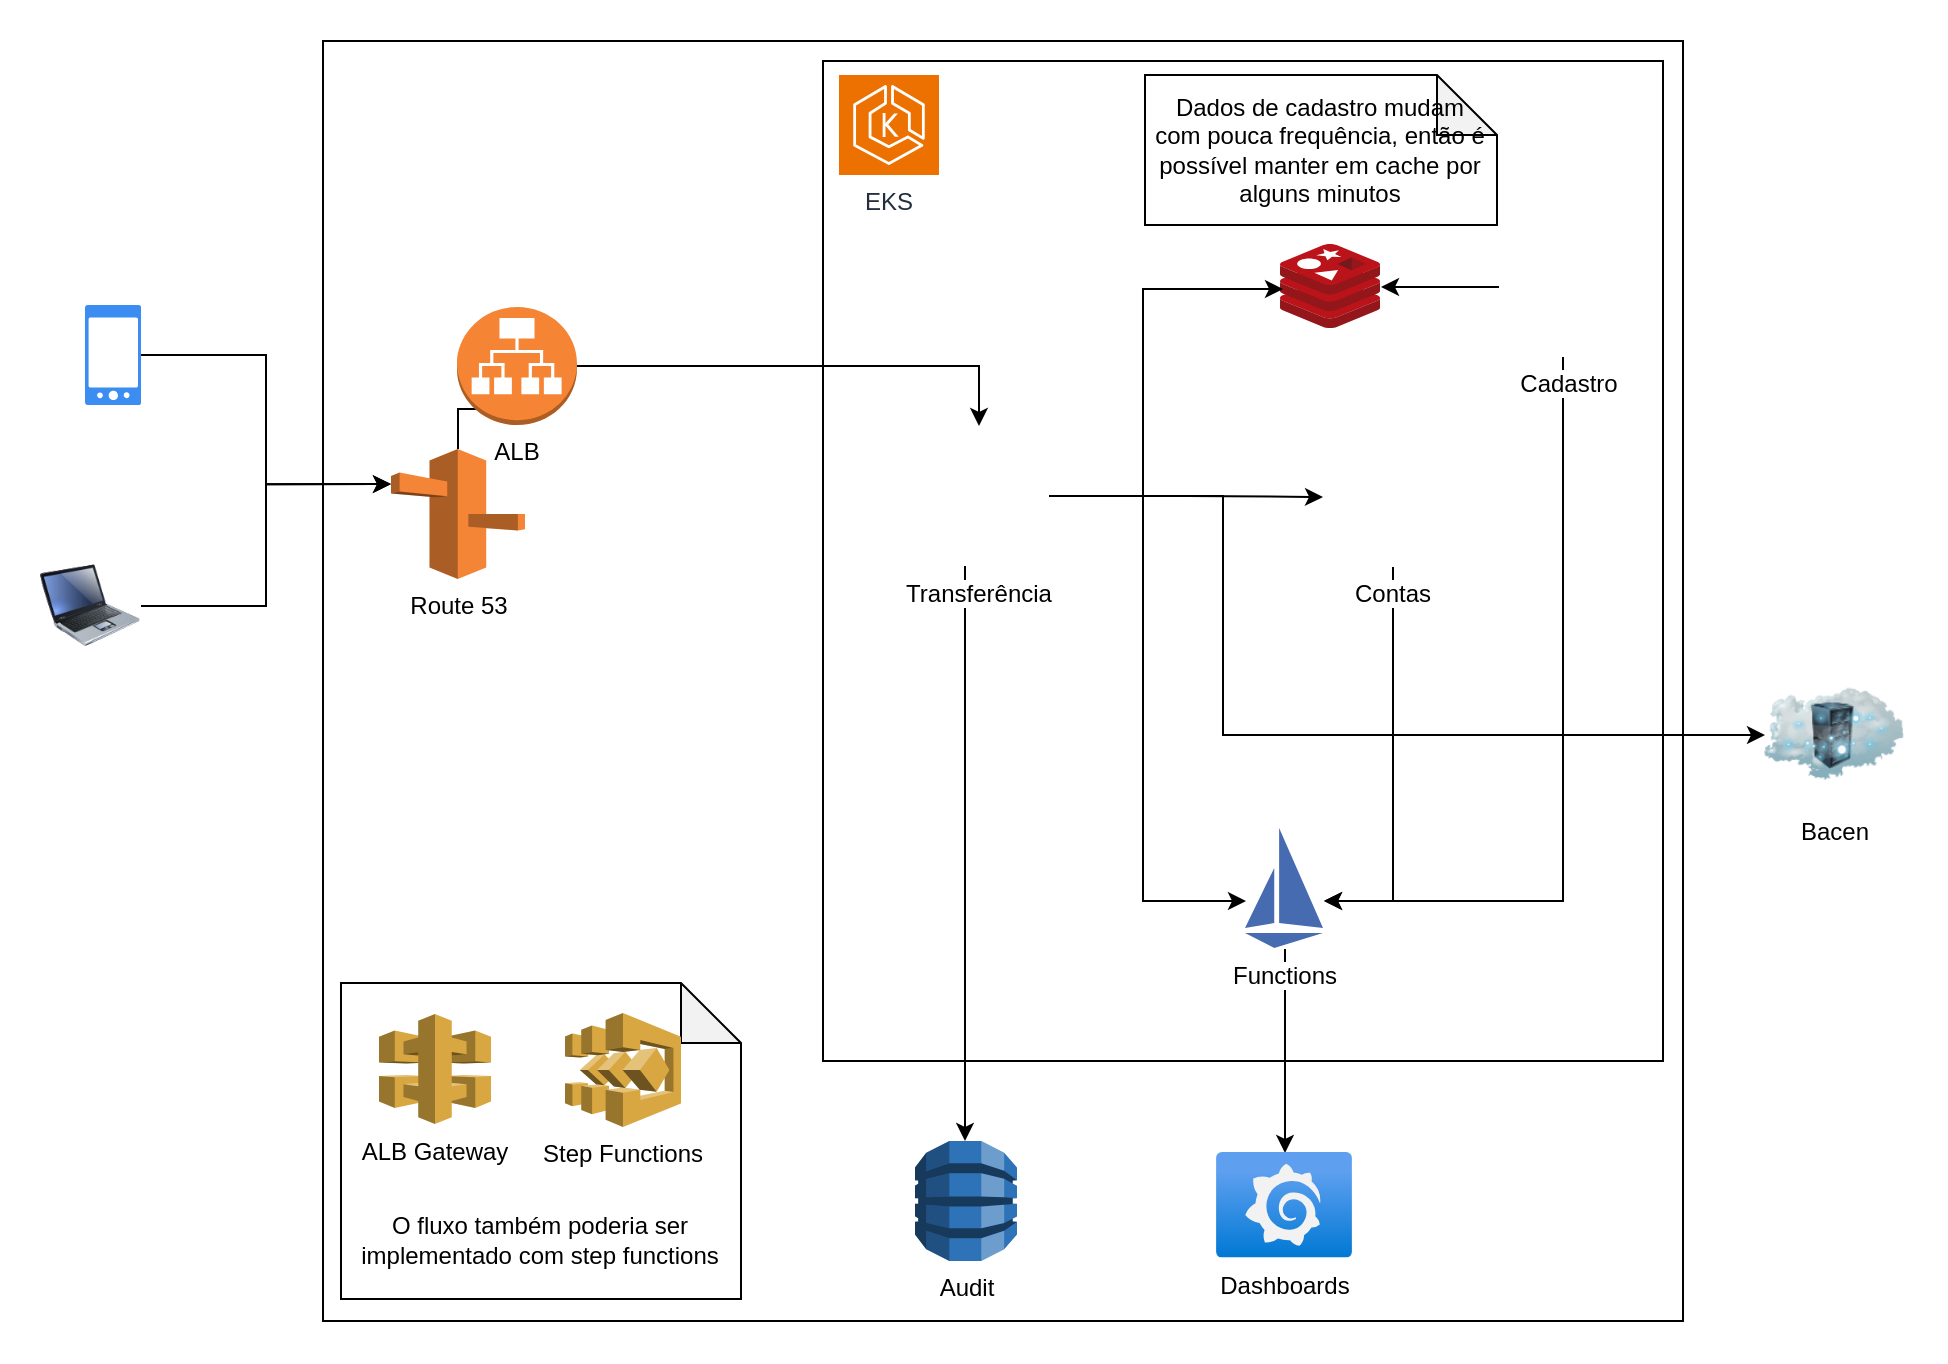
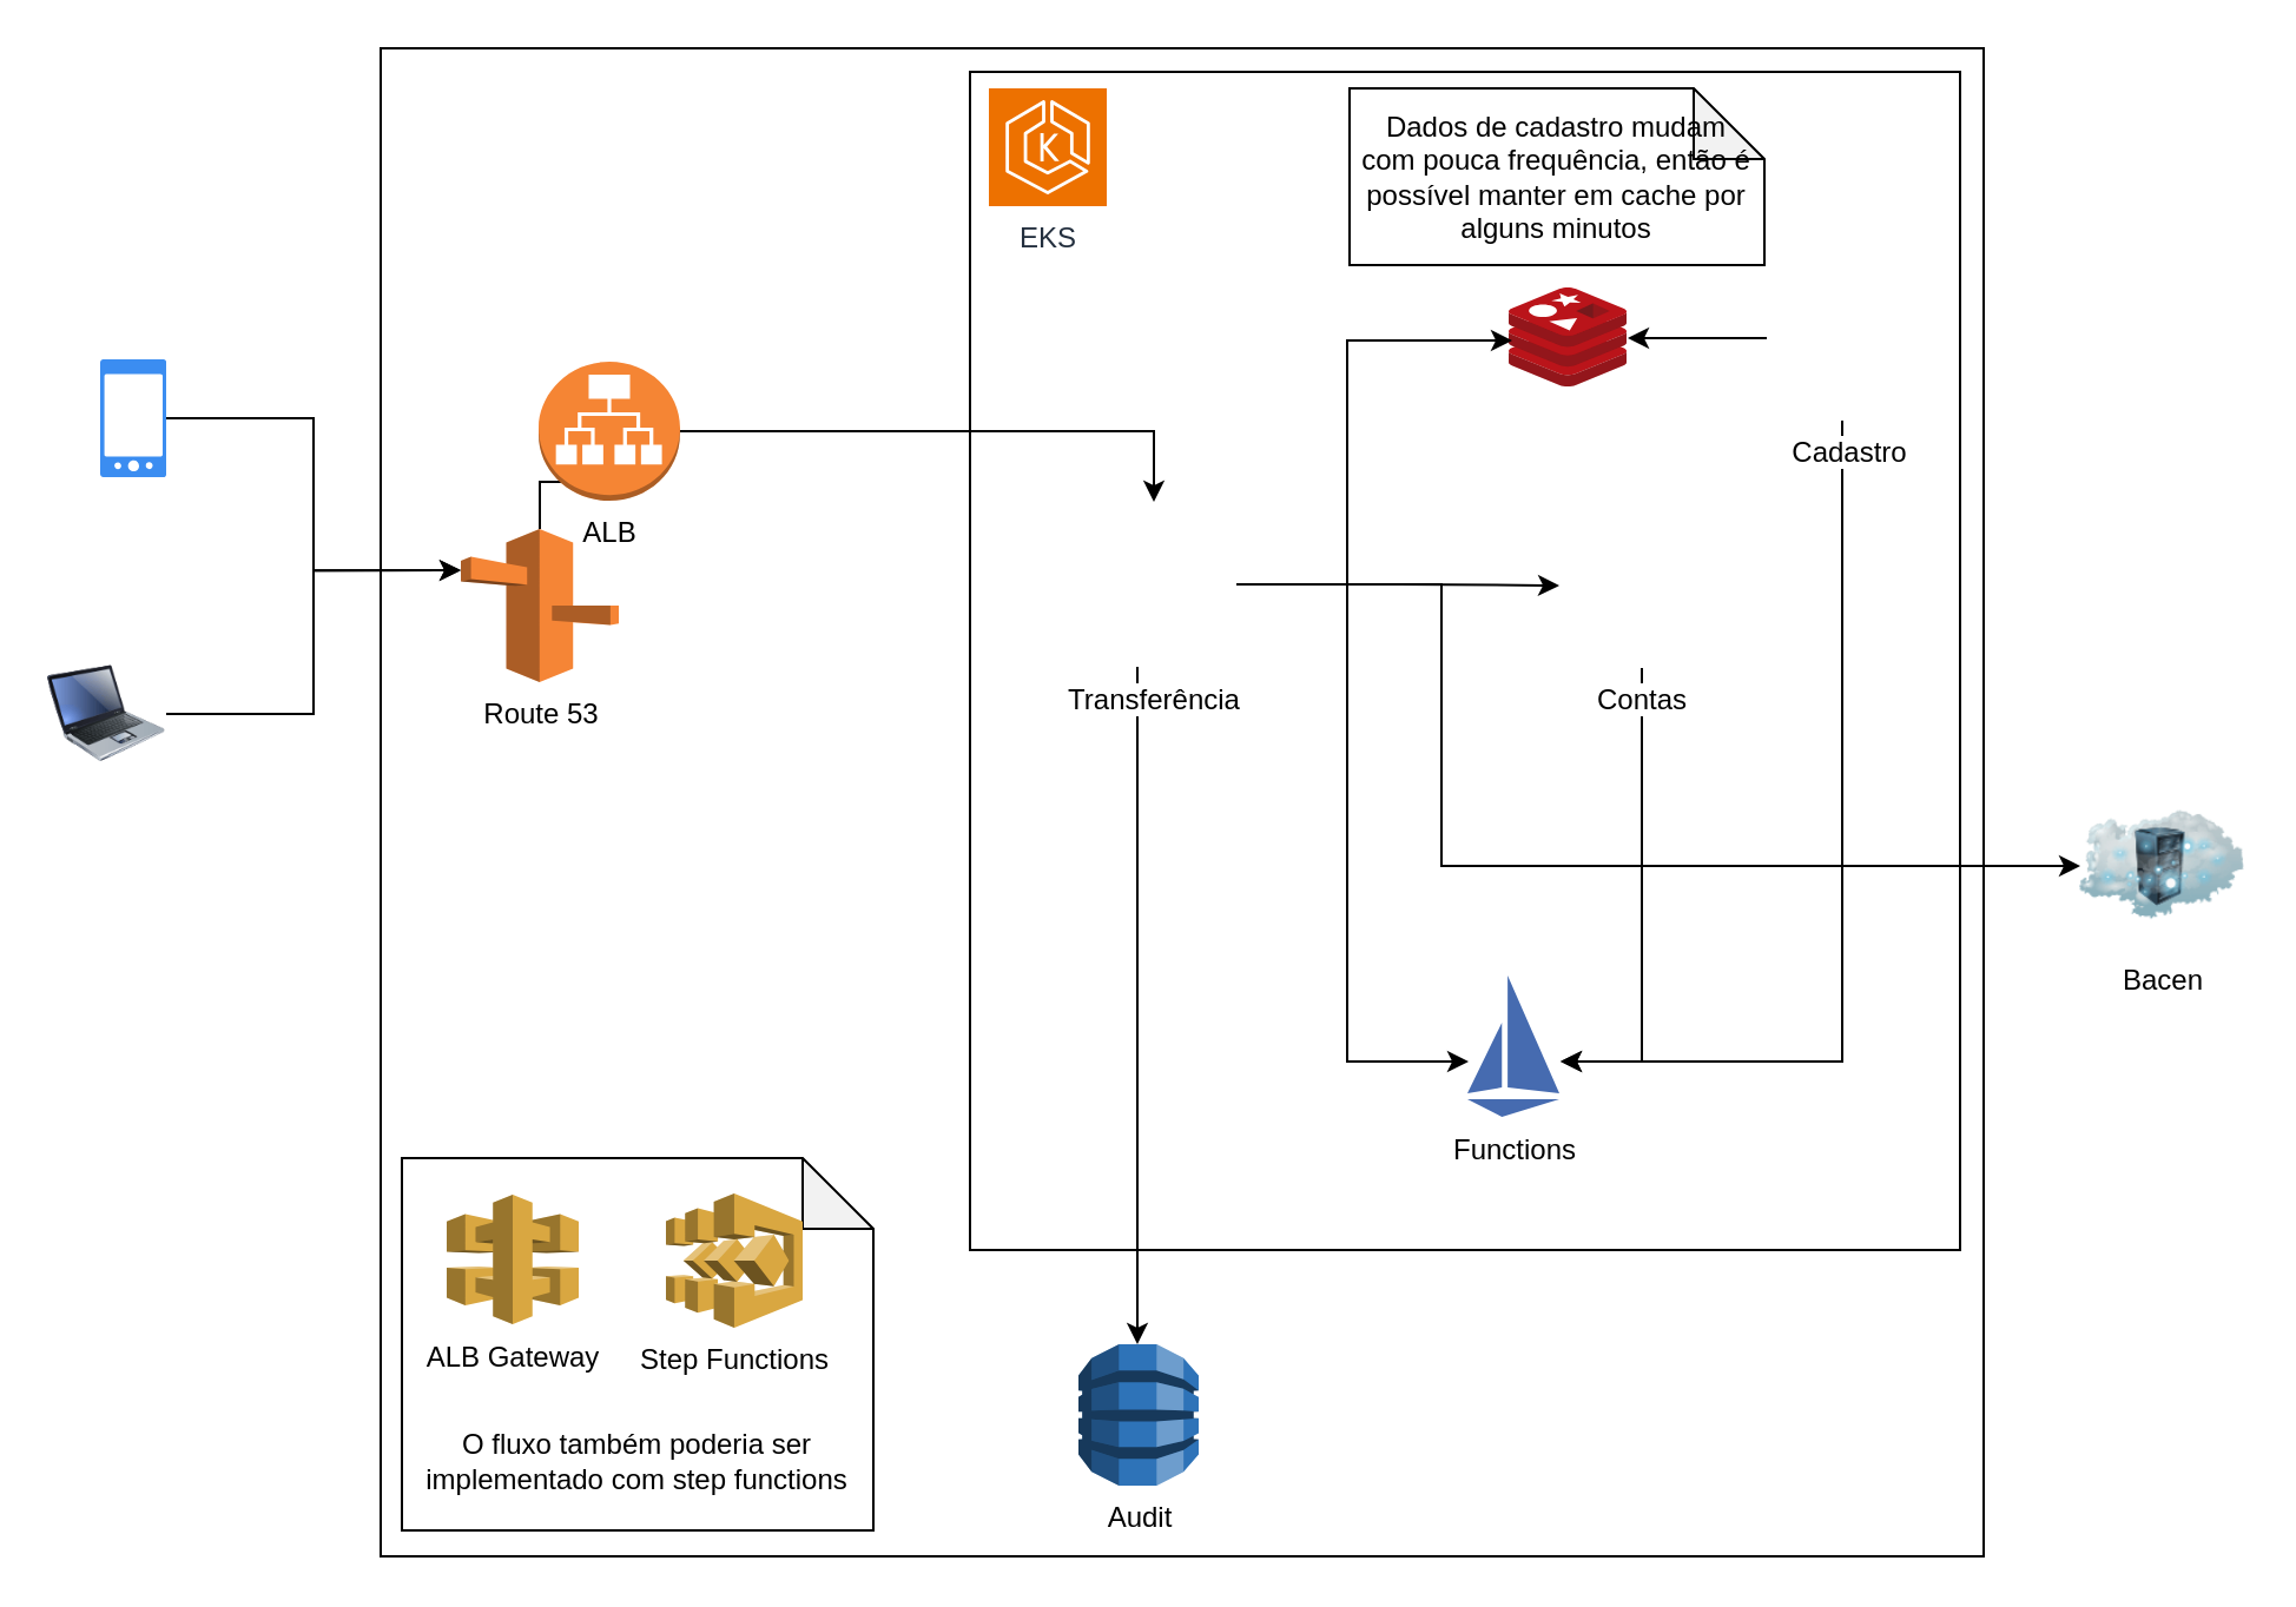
- <mxCell id="18" style="edgeStyle=orthogonalEdgeStyle;rounded=0;orthogonalLoop=1;jettySize=auto;html=1;" edge="1" parent="1" source="19" target="20"><mxGeometry relative="1" as="geometry" /></mxCell>
- <mxCell id="20" value="Dashboards" style="image;aspect=fixed;html=1;points=[];align=center;fontSize=12;image=img/lib/azure2/other/Grafana.svg;" parent="1" vertex="1"><mxGeometry x="608" y="576" width="68" height="52.8" as="geometry" /></mxCell>
